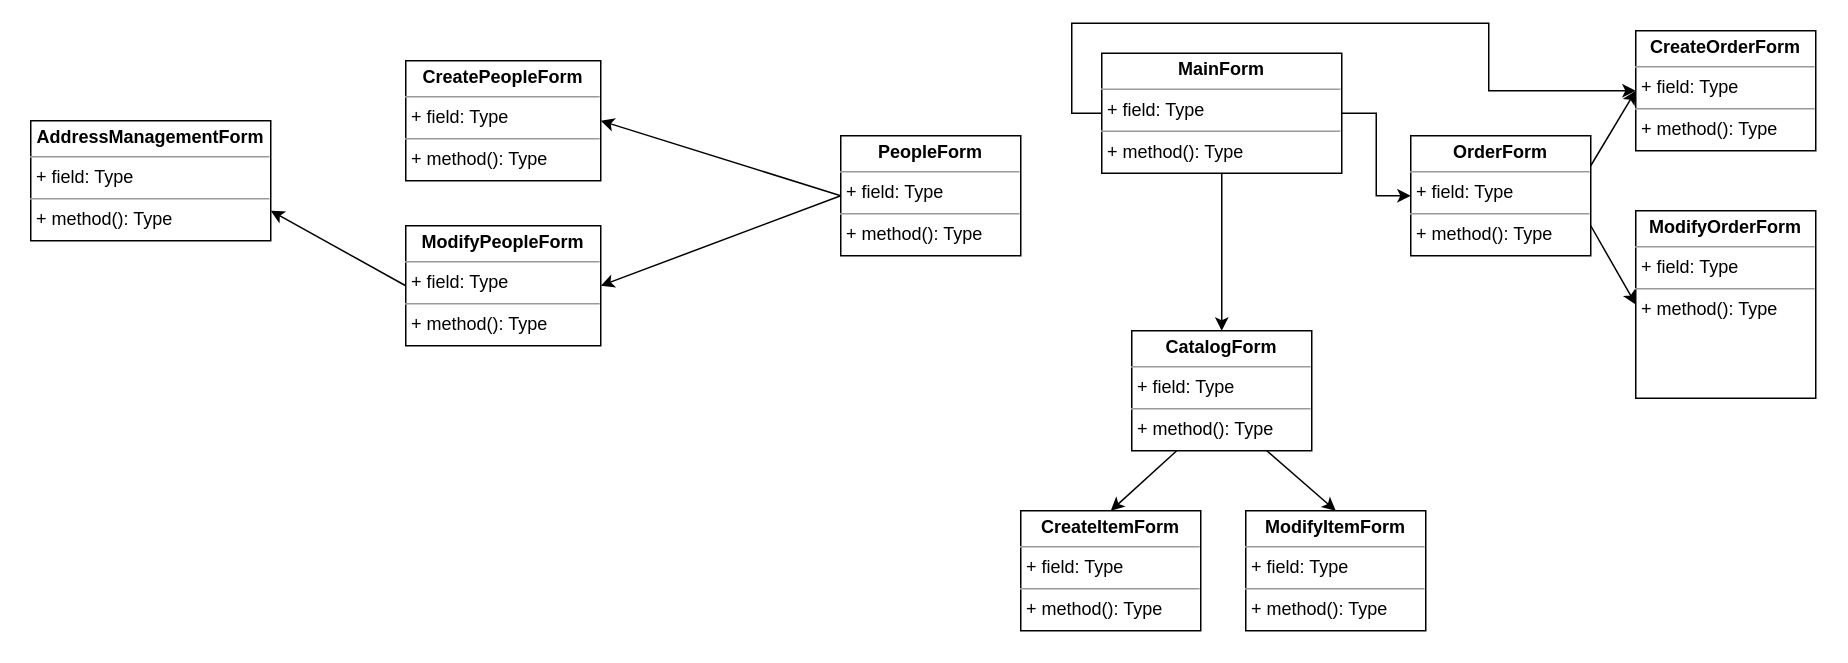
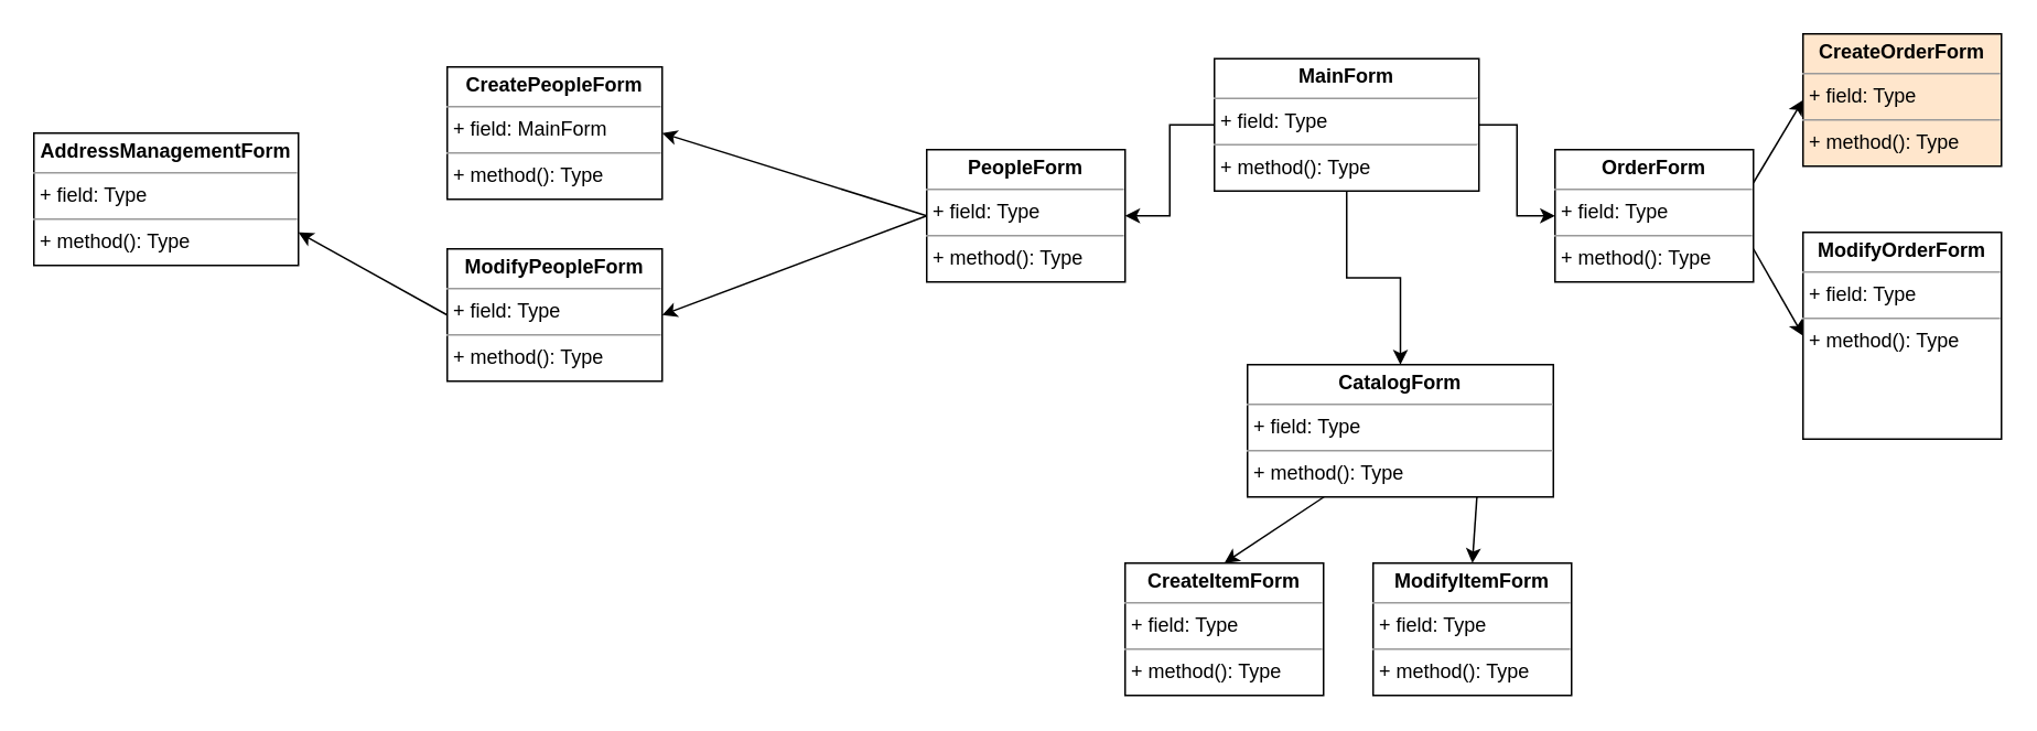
- <mxCell id="2" style="edgeStyle=orthogonalEdgeStyle;rounded=0;orthogonalLoop=1;jettySize=auto;html=1;exitX=0;exitY=0.5;exitDx=0;exitDy=0;startArrow=none;startFill=0;endArrow=classic;endFill=1;" parent="1" source="5" target="19" edge="1"><mxGeometry relative="1" as="geometry" /></mxCell>
+ <mxCell id="2" style="edgeStyle=orthogonalEdgeStyle;rounded=0;orthogonalLoop=1;jettySize=auto;html=1;exitX=0;exitY=0.5;exitDx=0;exitDy=0;entryX=1;entryY=0.5;entryDx=0;entryDy=0;startArrow=none;startFill=0;endArrow=classic;endFill=1;" parent="1" source="5" target="6" edge="1"><mxGeometry relative="1" as="geometry" /></mxCell>
- <mxCell id="19" value="&lt;p style=&quot;margin:0px;margin-top:4px;text-align:center;&quot;&gt;&lt;b&gt;CreateOrderForm&lt;/b&gt;&lt;/p&gt;&lt;hr size=&quot;1&quot;&gt;&lt;p style=&quot;margin:0px;margin-left:4px;&quot;&gt;+ field: Type&lt;/p&gt;&lt;hr size=&quot;1&quot;&gt;&lt;p style=&quot;margin:0px;margin-left:4px;&quot;&gt;+ method(): Type&lt;/p&gt;" style="verticalAlign=top;align=left;overflow=fill;fontSize=12;fontFamily=Helvetica;html=1;" parent="1" vertex="1"><mxGeometry x="1090" y="20" width="120" height="80" as="geometry" /></mxCell>
+ <mxCell id="19" value="&lt;p style=&quot;margin:0px;margin-top:4px;text-align:center;&quot;&gt;&lt;b&gt;CreateOrderForm&lt;/b&gt;&lt;/p&gt;&lt;hr size=&quot;1&quot;&gt;&lt;p style=&quot;margin:0px;margin-left:4px;&quot;&gt;+ field: Type&lt;/p&gt;&lt;hr size=&quot;1&quot;&gt;&lt;p style=&quot;margin:0px;margin-left:4px;&quot;&gt;+ method(): Type&lt;/p&gt;" style="verticalAlign=top;align=left;overflow=fill;fontSize=12;fontFamily=Helvetica;html=1;fillColor=#ffe6cc;" parent="1" vertex="1"><mxGeometry x="1090" y="20" width="120" height="80" as="geometry" /></mxCell>
- <mxCell id="7" value="&lt;p style=&quot;margin:0px;margin-top:4px;text-align:center;&quot;&gt;&lt;b&gt;CreatePeopleForm&lt;/b&gt;&lt;/p&gt;&lt;hr size=&quot;1&quot;&gt;&lt;p style=&quot;margin:0px;margin-left:4px;&quot;&gt;+ field: Type&lt;/p&gt;&lt;hr size=&quot;1&quot;&gt;&lt;p style=&quot;margin:0px;margin-left:4px;&quot;&gt;+ method(): Type&lt;/p&gt;" style="verticalAlign=top;align=left;overflow=fill;fontSize=12;fontFamily=Helvetica;html=1;" parent="1" vertex="1"><mxGeometry x="270" y="40" width="130" height="80" as="geometry" /></mxCell>
+ <mxCell id="7" value="&lt;p style=&quot;margin:0px;margin-top:4px;text-align:center;&quot;&gt;&lt;b&gt;CreatePeopleForm&lt;/b&gt;&lt;/p&gt;&lt;hr size=&quot;1&quot;&gt;&lt;p style=&quot;margin:0px;margin-left:4px;&quot;&gt;+ field: MainForm&lt;/p&gt;&lt;hr size=&quot;1&quot;&gt;&lt;p style=&quot;margin:0px;margin-left:4px;&quot;&gt;+ method(): Type&lt;/p&gt;" style="verticalAlign=top;align=left;overflow=fill;fontSize=12;fontFamily=Helvetica;html=1;" parent="1" vertex="1"><mxGeometry x="270" y="40" width="130" height="80" as="geometry" /></mxCell>
- <mxCell id="13" value="&lt;p style=&quot;margin:0px;margin-top:4px;text-align:center;&quot;&gt;&lt;b&gt;CatalogForm&lt;/b&gt;&lt;/p&gt;&lt;hr size=&quot;1&quot;&gt;&lt;p style=&quot;margin:0px;margin-left:4px;&quot;&gt;+ field: Type&lt;/p&gt;&lt;hr size=&quot;1&quot;&gt;&lt;p style=&quot;margin:0px;margin-left:4px;&quot;&gt;+ method(): Type&lt;/p&gt;" style="verticalAlign=top;align=left;overflow=fill;fontSize=12;fontFamily=Helvetica;html=1;" parent="1" vertex="1"><mxGeometry x="754" y="220" width="120" height="80" as="geometry" /></mxCell>
+ <mxCell id="13" value="&lt;p style=&quot;margin:0px;margin-top:4px;text-align:center;&quot;&gt;&lt;b&gt;CatalogForm&lt;/b&gt;&lt;/p&gt;&lt;hr size=&quot;1&quot;&gt;&lt;p style=&quot;margin:0px;margin-left:4px;&quot;&gt;+ field: Type&lt;/p&gt;&lt;hr size=&quot;1&quot;&gt;&lt;p style=&quot;margin:0px;margin-left:4px;&quot;&gt;+ method(): Type&lt;/p&gt;" style="verticalAlign=top;align=left;overflow=fill;fontSize=12;fontFamily=Helvetica;html=1;" parent="1" vertex="1"><mxGeometry x="754" y="220" width="185" height="80" as="geometry" /></mxCell>
